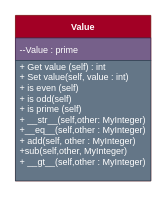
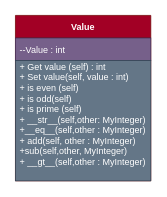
- <mxCell id="3" value="--Value : prime " style="text;strokeColor=#432D57;fillColor=#76608a;align=left;verticalAlign=middle;spacingLeft=4;spacingRight=4;overflow=hidden;points=[[0,0.5],[1,0.5]];portConstraint=eastwest;rotatable=0;fontColor=#ffffff;" vertex="1" parent="2"><mxGeometry y="30" width="180" height="30" as="geometry" /></mxCell>
+ <mxCell id="3" value="--Value : int " style="text;strokeColor=#432D57;fillColor=#76608a;align=left;verticalAlign=middle;spacingLeft=4;spacingRight=4;overflow=hidden;points=[[0,0.5],[1,0.5]];portConstraint=eastwest;rotatable=0;fontColor=#ffffff;" vertex="1" parent="2"><mxGeometry y="30" width="180" height="30" as="geometry" /></mxCell>
